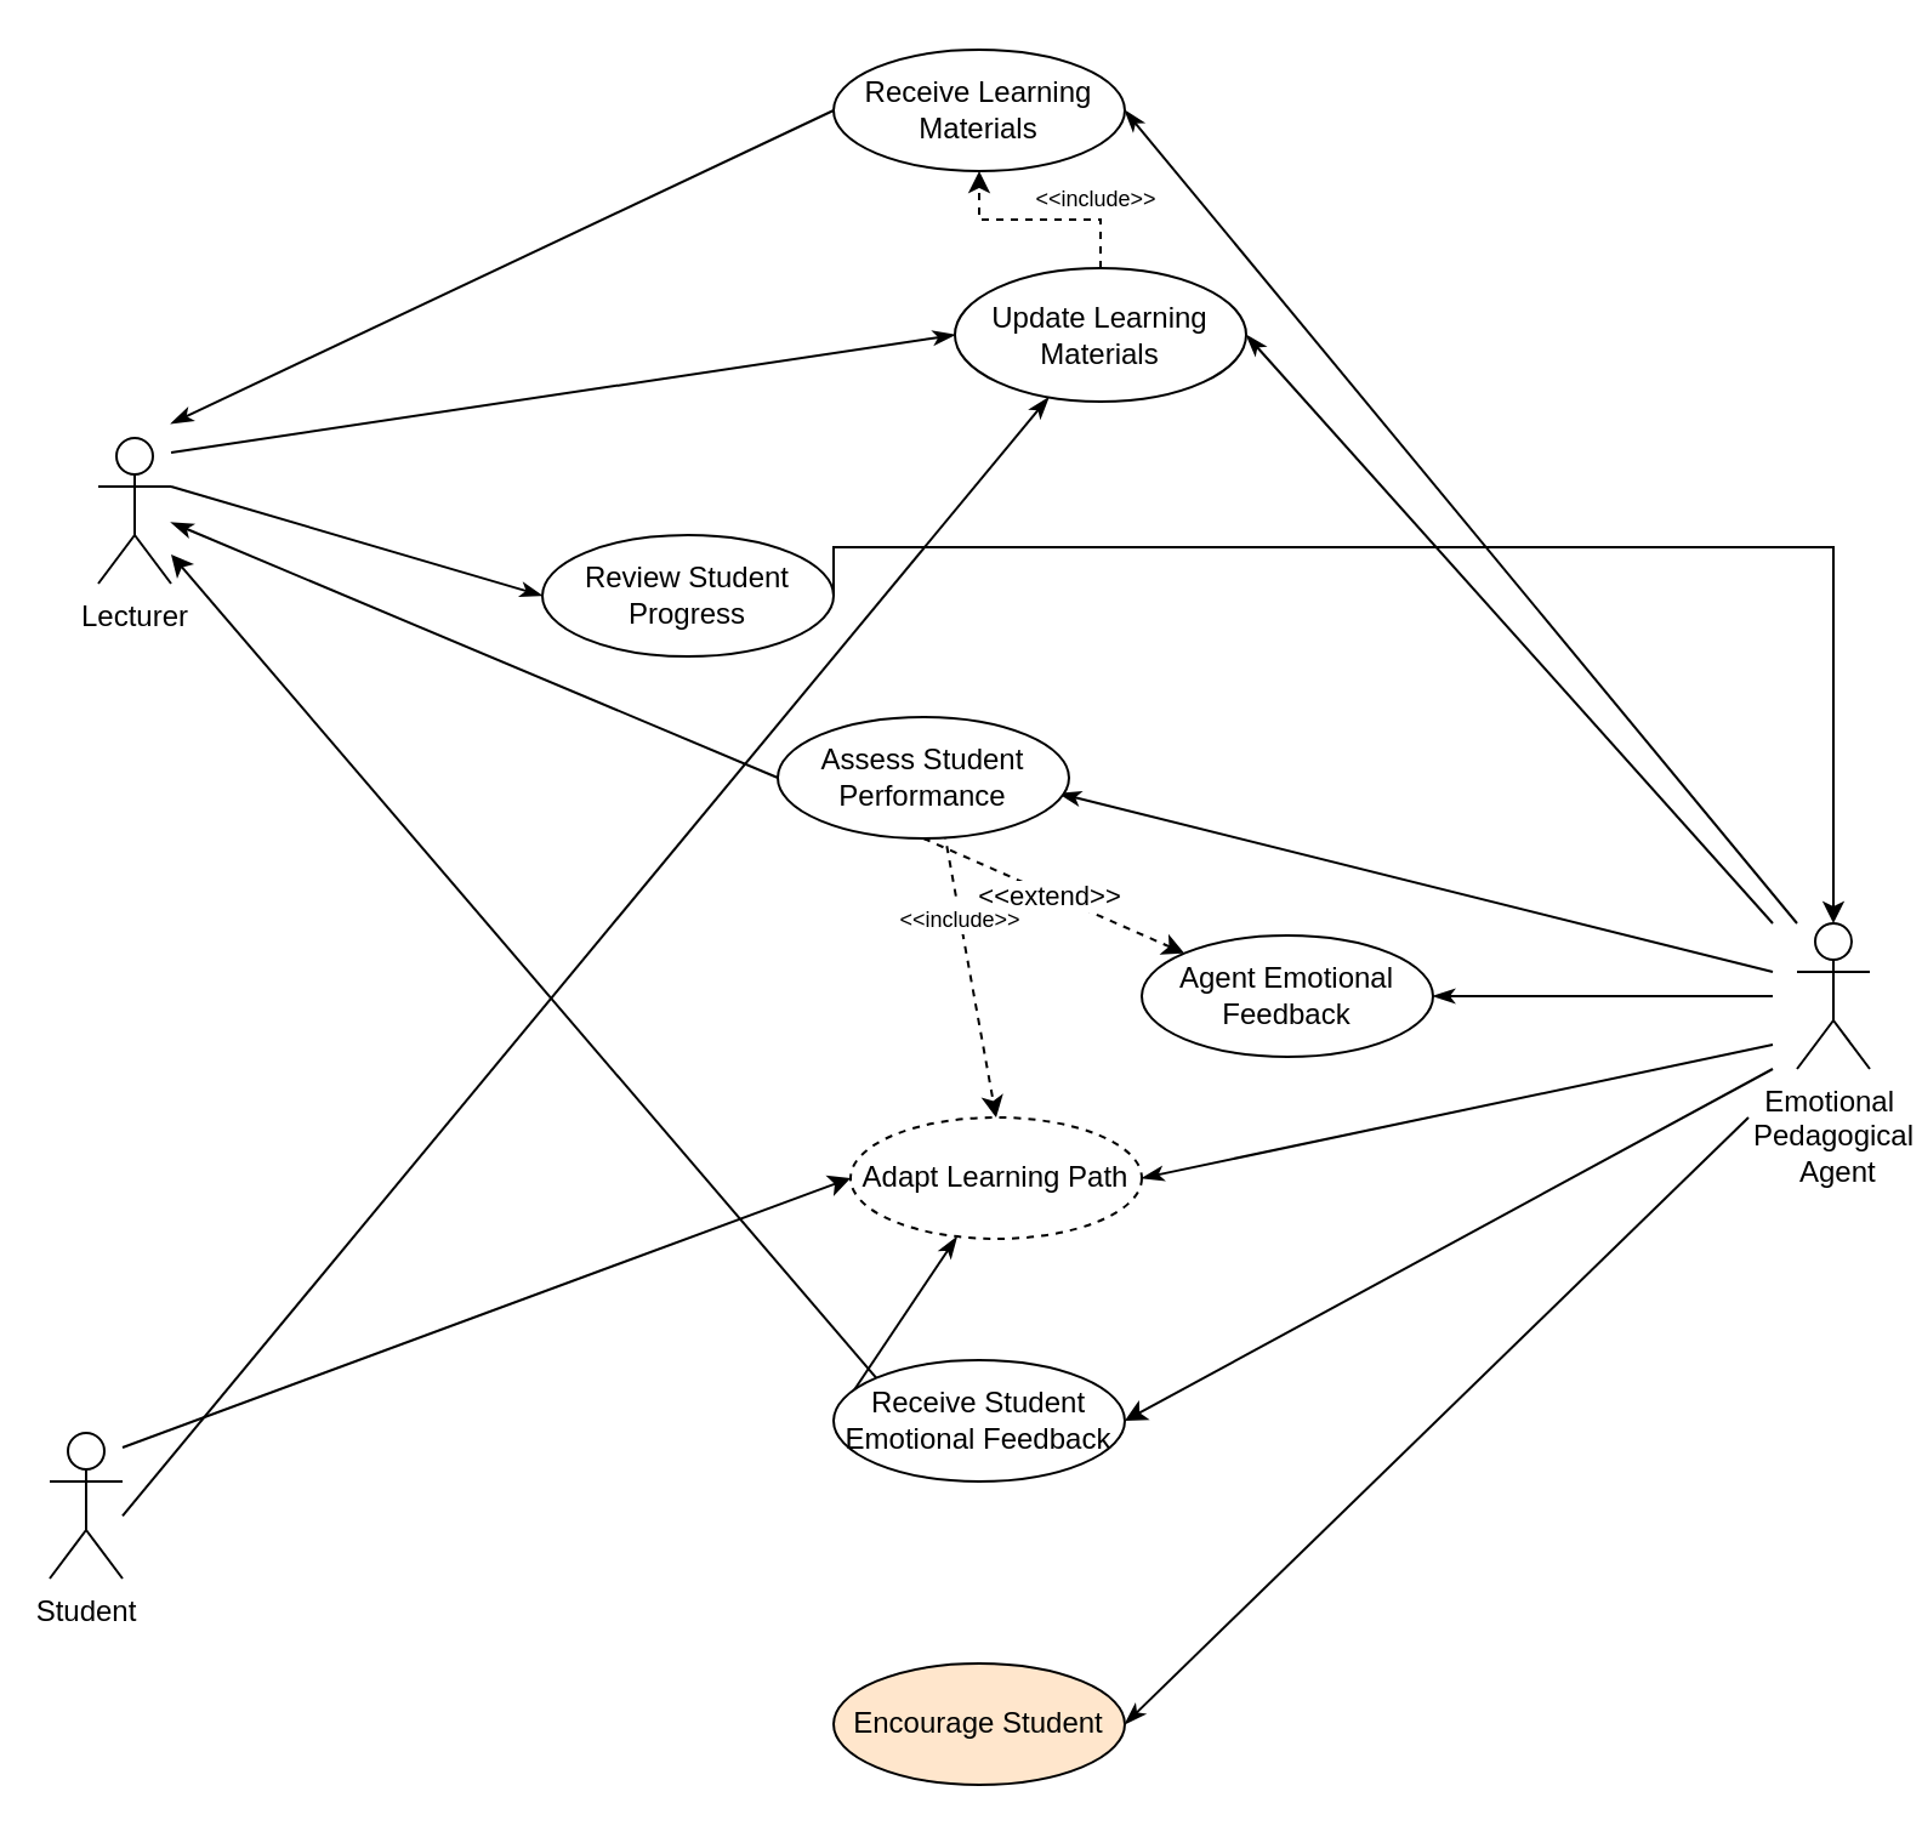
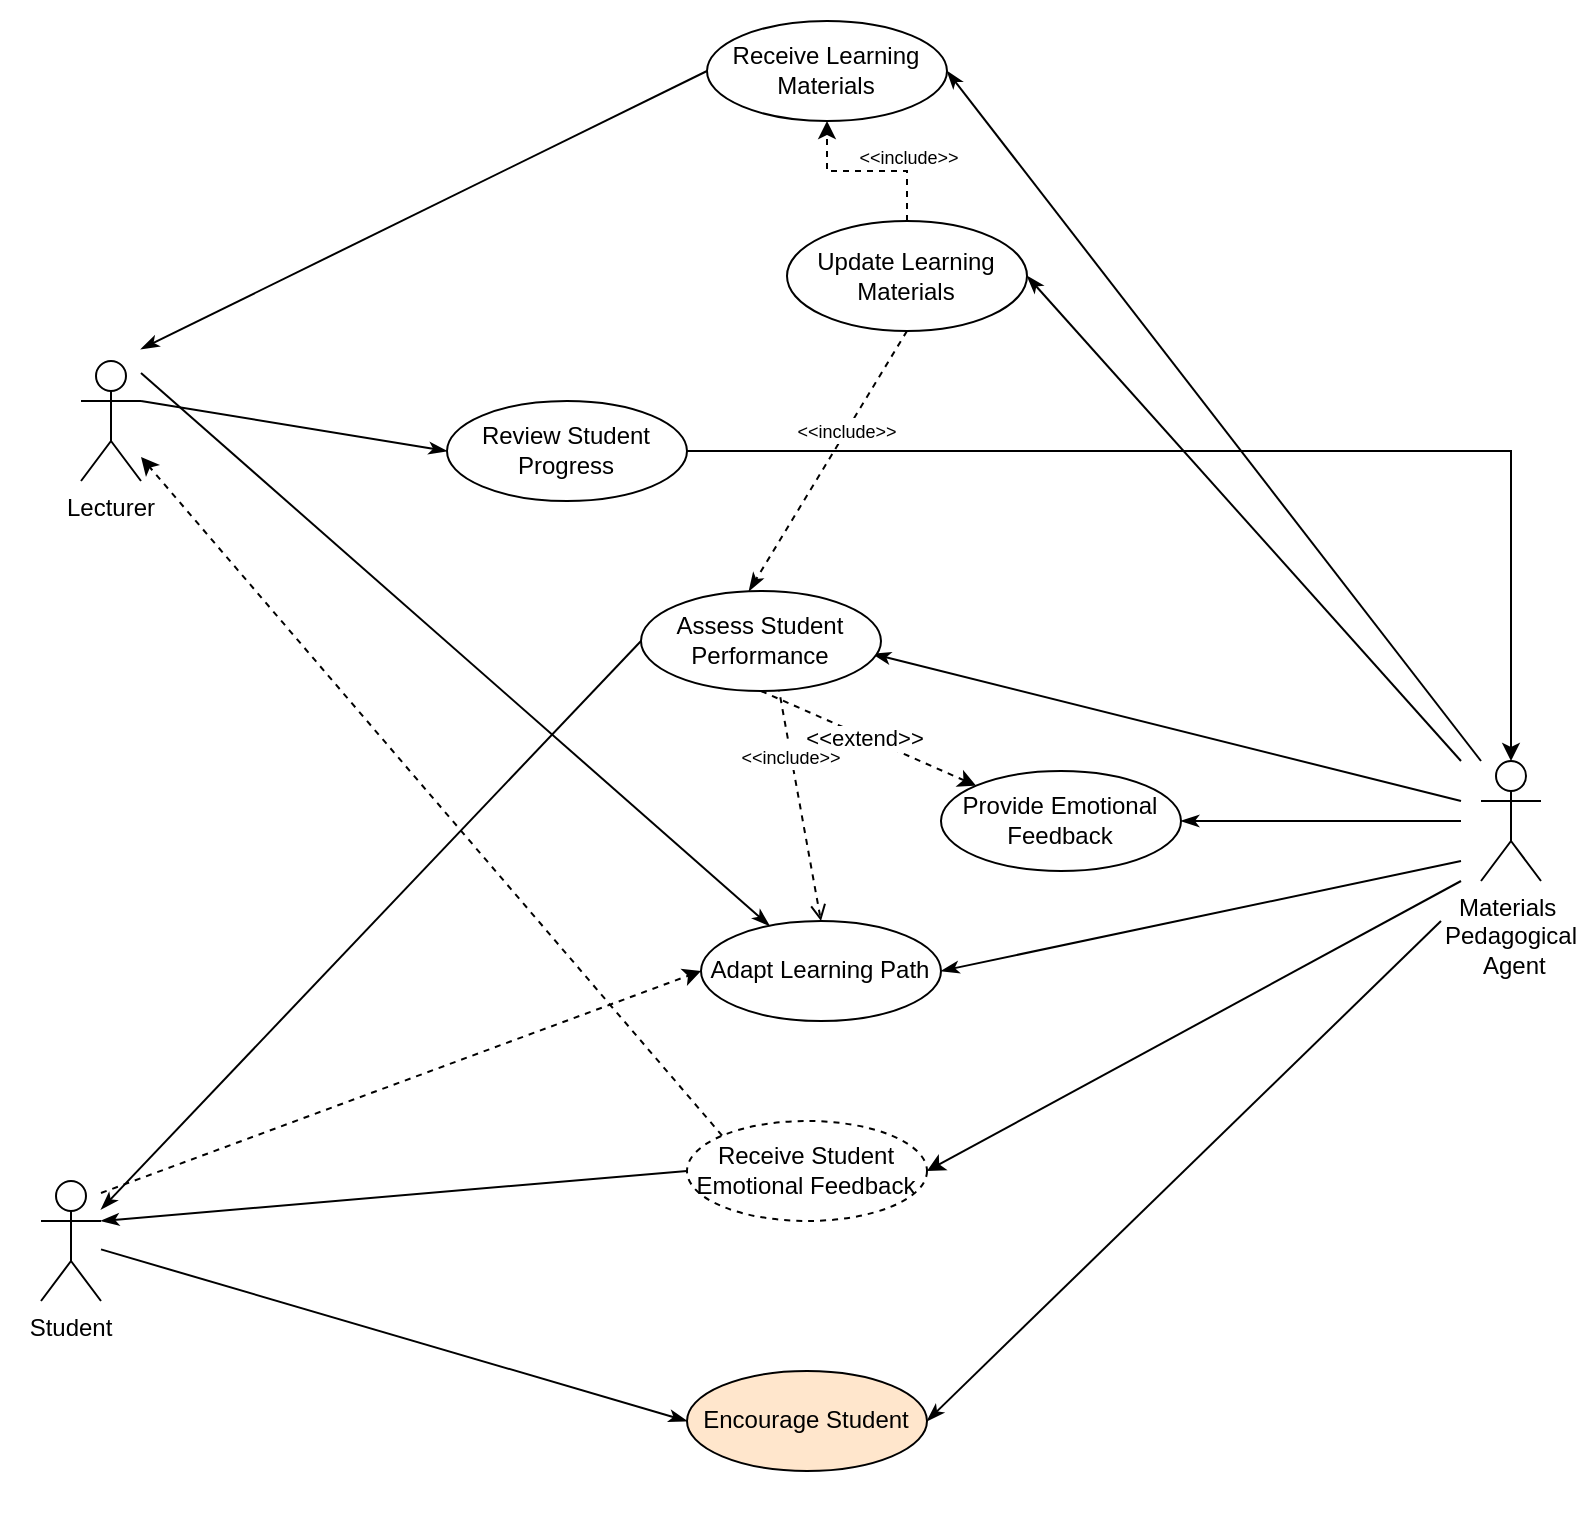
- <mxCell id="13" value="Receive Learning Materials" style="ellipse;whiteSpace=wrap;html=1;" parent="1" vertex="1"><mxGeometry x="343" y="20" width="120" height="50" as="geometry" /></mxCell>
+ <mxCell id="13" value="Receive Learning Materials" style="ellipse;whiteSpace=wrap;html=1;" parent="1" vertex="1"><mxGeometry x="353" y="10" width="120" height="50" as="geometry" /></mxCell>
- <mxCell id="20" value="" style="endArrow=classicThin;html=1;rounded=0;entryX=0;entryY=0.5;entryDx=0;entryDy=0;endFill=1;exitX=1;exitY=0.1;exitDx=0;exitDy=0;exitPerimeter=0;" parent="1" source="8" target="33" edge="1"><mxGeometry width="50" height="50" relative="1" as="geometry"><mxPoint x="70" y="210" as="sourcePoint" /><mxPoint x="100" y="580" as="targetPoint" /></mxGeometry></mxCell>
+ <mxCell id="20" value="" style="endArrow=classicThin;html=1;rounded=0;endFill=1;exitX=1;exitY=0.1;exitDx=0;exitDy=0;exitPerimeter=0;" parent="1" source="8" target="18" edge="1"><mxGeometry width="50" height="50" relative="1" as="geometry"><mxPoint x="70" y="210" as="sourcePoint" /><mxPoint x="100" y="580" as="targetPoint" /></mxGeometry></mxCell>
- <mxCell id="30" value="Review Student Progress" style="ellipse;whiteSpace=wrap;html=1;" parent="1" vertex="1"><mxGeometry x="223" y="220" width="120" height="50" as="geometry" /></mxCell>
+ <mxCell id="30" value="Review Student Progress" style="ellipse;whiteSpace=wrap;html=1;" parent="1" vertex="1"><mxGeometry x="223" y="200" width="120" height="50" as="geometry" /></mxCell>
+ <mxCell id="11" style="rounded=0;orthogonalLoop=1;jettySize=auto;html=1;exitX=0.5;exitY=1;exitDx=0;exitDy=0;entryX=0.45;entryY=0;entryDx=0;entryDy=0;endArrow=classicThin;endFill=1;dashed=1;entryPerimeter=0;" parent="1" source="33" target="35" edge="1"><mxGeometry relative="1" as="geometry" /></mxCell>
+ <mxCell id="12" value="&lt;font style=&quot;font-size: 9px;&quot;&gt;&amp;lt;&amp;lt;include&amp;gt;&amp;gt;&lt;/font&gt;" style="edgeLabel;html=1;align=center;verticalAlign=middle;resizable=0;points=[];" parent="11" vertex="1" connectable="0"><mxGeometry x="-0.235" relative="1" as="geometry"><mxPoint as="offset" /></mxGeometry></mxCell>
- <mxCell id="9" style="rounded=0;orthogonalLoop=1;jettySize=auto;html=1;exitX=0;exitY=0.5;exitDx=0;exitDy=0;endArrow=classicThin;endFill=1;entryX=1;entryY=0.58;entryDx=0;entryDy=0;entryPerimeter=0;" parent="1" source="35" target="8" edge="1"><mxGeometry relative="1" as="geometry"><mxPoint x="80" y="230" as="targetPoint" /></mxGeometry></mxCell>
+ <mxCell id="9" style="rounded=0;orthogonalLoop=1;jettySize=auto;html=1;exitX=0;exitY=0.5;exitDx=0;exitDy=0;endArrow=classicThin;endFill=1;" parent="1" source="35" target="5" edge="1"><mxGeometry relative="1" as="geometry"><mxPoint x="80" y="230" as="targetPoint" /></mxGeometry></mxCell>
- <mxCell id="4" style="rounded=0;orthogonalLoop=1;jettySize=auto;html=1;endArrow=classicThin;startFill=0;endFill=1;exitX=1;exitY=0.57;exitDx=0;exitDy=0;exitPerimeter=0;" parent="1" source="5" target="33" edge="1"><mxGeometry relative="1" as="geometry"><mxPoint x="50" y="632" as="sourcePoint" /></mxGeometry></mxCell>
+ <mxCell id="4" style="rounded=0;orthogonalLoop=1;jettySize=auto;html=1;entryX=0;entryY=0.5;entryDx=0;entryDy=0;endArrow=classicThin;startFill=0;endFill=1;exitX=1;exitY=0.57;exitDx=0;exitDy=0;exitPerimeter=0;" parent="1" source="5" target="10" edge="1"><mxGeometry relative="1" as="geometry"><mxPoint x="50" y="632" as="sourcePoint" /></mxGeometry></mxCell>
- <mxCell id="14" style="rounded=0;orthogonalLoop=1;jettySize=auto;html=1;entryX=1;entryY=0.8;entryDx=0;entryDy=0;entryPerimeter=0;exitX=0;exitY=0;exitDx=0;exitDy=0;" parent="1" source="15" target="8" edge="1"><mxGeometry relative="1" as="geometry" /></mxCell>
+ <mxCell id="14" style="rounded=0;orthogonalLoop=1;jettySize=auto;html=1;entryX=1;entryY=0.8;entryDx=0;entryDy=0;entryPerimeter=0;exitX=0;exitY=0;exitDx=0;exitDy=0;dashed=1;" parent="1" source="15" target="8" edge="1"><mxGeometry relative="1" as="geometry" /></mxCell>
- <mxCell id="26" value="Agent Emotional Feedback" style="ellipse;whiteSpace=wrap;html=1;" parent="1" vertex="1"><mxGeometry x="470" y="385" width="120" height="50" as="geometry" /></mxCell>
+ <mxCell id="26" value="Provide Emotional Feedback" style="ellipse;whiteSpace=wrap;html=1;" parent="1" vertex="1"><mxGeometry x="470" y="385" width="120" height="50" as="geometry" /></mxCell>
- <mxCell id="16" value="" style="rounded=0;orthogonalLoop=1;jettySize=auto;html=1;dashed=1;exitX=0.5;exitY=0;exitDx=0;exitDy=0;entryX=0.5;entryY=0;entryDx=0;entryDy=0;" parent="1" source="35" target="18" edge="1"><mxGeometry relative="1" as="geometry"><mxPoint x="410" y="450" as="targetPoint" /><mxPoint x="403.333" y="320" as="sourcePoint" /></mxGeometry></mxCell>
+ <mxCell id="16" value="" style="rounded=0;orthogonalLoop=1;jettySize=auto;html=1;dashed=1;exitX=0.5;exitY=0;exitDx=0;exitDy=0;entryX=0.5;entryY=0;entryDx=0;entryDy=0;endArrow=open;" parent="1" source="35" target="18" edge="1"><mxGeometry relative="1" as="geometry"><mxPoint x="410" y="450" as="targetPoint" /><mxPoint x="403.333" y="320" as="sourcePoint" /></mxGeometry></mxCell>
- <mxCell id="7" value="Emotional&amp;nbsp;&lt;div&gt;Pedagogica&lt;span style=&quot;background-color: transparent; color: light-dark(rgb(0, 0, 0), rgb(255, 255, 255));&quot;&gt;l&lt;/span&gt;&lt;/div&gt;&lt;div&gt;&lt;span style=&quot;background-color: transparent; color: light-dark(rgb(0, 0, 0), rgb(255, 255, 255));&quot;&gt;&amp;nbsp;Agent&lt;/span&gt;&lt;/div&gt;" style="shape=umlActor;verticalLabelPosition=bottom;verticalAlign=top;html=1;outlineConnect=0;" parent="1" vertex="1"><mxGeometry x="740" y="380" width="30" height="60" as="geometry" /></mxCell>
+ <mxCell id="7" value="Materials&amp;nbsp;&lt;div&gt;Pedagogica&lt;span style=&quot;background-color: transparent; color: light-dark(rgb(0, 0, 0), rgb(255, 255, 255));&quot;&gt;l&lt;/span&gt;&lt;/div&gt;&lt;div&gt;&lt;span style=&quot;background-color: transparent; color: light-dark(rgb(0, 0, 0), rgb(255, 255, 255));&quot;&gt;&amp;nbsp;Agent&lt;/span&gt;&lt;/div&gt;" style="shape=umlActor;verticalLabelPosition=bottom;verticalAlign=top;html=1;outlineConnect=0;" parent="1" vertex="1"><mxGeometry x="740" y="380" width="30" height="60" as="geometry" /></mxCell>
- <mxCell id="18" value="Adapt Learning Path" style="ellipse;whiteSpace=wrap;html=1;dashed=1;" parent="1" vertex="1"><mxGeometry x="350" y="460" width="120" height="50" as="geometry" /></mxCell>
+ <mxCell id="18" value="Adapt Learning Path" style="ellipse;whiteSpace=wrap;html=1;" parent="1" vertex="1"><mxGeometry x="350" y="460" width="120" height="50" as="geometry" /></mxCell>
- <mxCell id="34" value="" style="edgeStyle=none;orthogonalLoop=1;jettySize=auto;html=1;rounded=0;entryX=0;entryY=0.5;entryDx=0;entryDy=0;exitX=1;exitY=0.1;exitDx=0;exitDy=0;exitPerimeter=0;" parent="1" source="5" target="18" edge="1"><mxGeometry width="100" relative="1" as="geometry"><mxPoint x="70" y="650" as="sourcePoint" /><mxPoint x="120" y="630" as="targetPoint" /><Array as="points" /></mxGeometry></mxCell>
+ <mxCell id="34" value="" style="edgeStyle=none;orthogonalLoop=1;jettySize=auto;html=1;rounded=0;entryX=0;entryY=0.5;entryDx=0;entryDy=0;exitX=1;exitY=0.1;exitDx=0;exitDy=0;exitPerimeter=0;dashed=1;" parent="1" source="5" target="18" edge="1"><mxGeometry width="100" relative="1" as="geometry"><mxPoint x="70" y="650" as="sourcePoint" /><mxPoint x="120" y="630" as="targetPoint" /><Array as="points" /></mxGeometry></mxCell>
- <mxCell id="3" style="rounded=0;orthogonalLoop=1;jettySize=auto;html=1;endArrow=classicThin;startFill=0;endFill=1;exitX=0;exitY=0.5;exitDx=0;exitDy=0;" parent="1" source="15" target="18" edge="1"><mxGeometry relative="1" as="geometry"><mxPoint x="320" y="565" as="sourcePoint" /><mxPoint x="70" y="630" as="targetPoint" /></mxGeometry></mxCell>
+ <mxCell id="3" style="rounded=0;orthogonalLoop=1;jettySize=auto;html=1;endArrow=classicThin;startFill=0;endFill=1;exitX=0;exitY=0.5;exitDx=0;exitDy=0;entryX=1;entryY=0.333;entryDx=0;entryDy=0;entryPerimeter=0;" parent="1" source="15" target="5" edge="1"><mxGeometry relative="1" as="geometry"><mxPoint x="320" y="565" as="sourcePoint" /><mxPoint x="70" y="630" as="targetPoint" /></mxGeometry></mxCell>
- <mxCell id="15" value="Receive Student Emotional Feedback" style="ellipse;whiteSpace=wrap;html=1;" parent="1" vertex="1"><mxGeometry x="343" y="560" width="120" height="50" as="geometry" /></mxCell>
+ <mxCell id="15" value="Receive Student Emotional Feedback" style="ellipse;whiteSpace=wrap;html=1;dashed=1;" parent="1" vertex="1"><mxGeometry x="343" y="560" width="120" height="50" as="geometry" /></mxCell>
